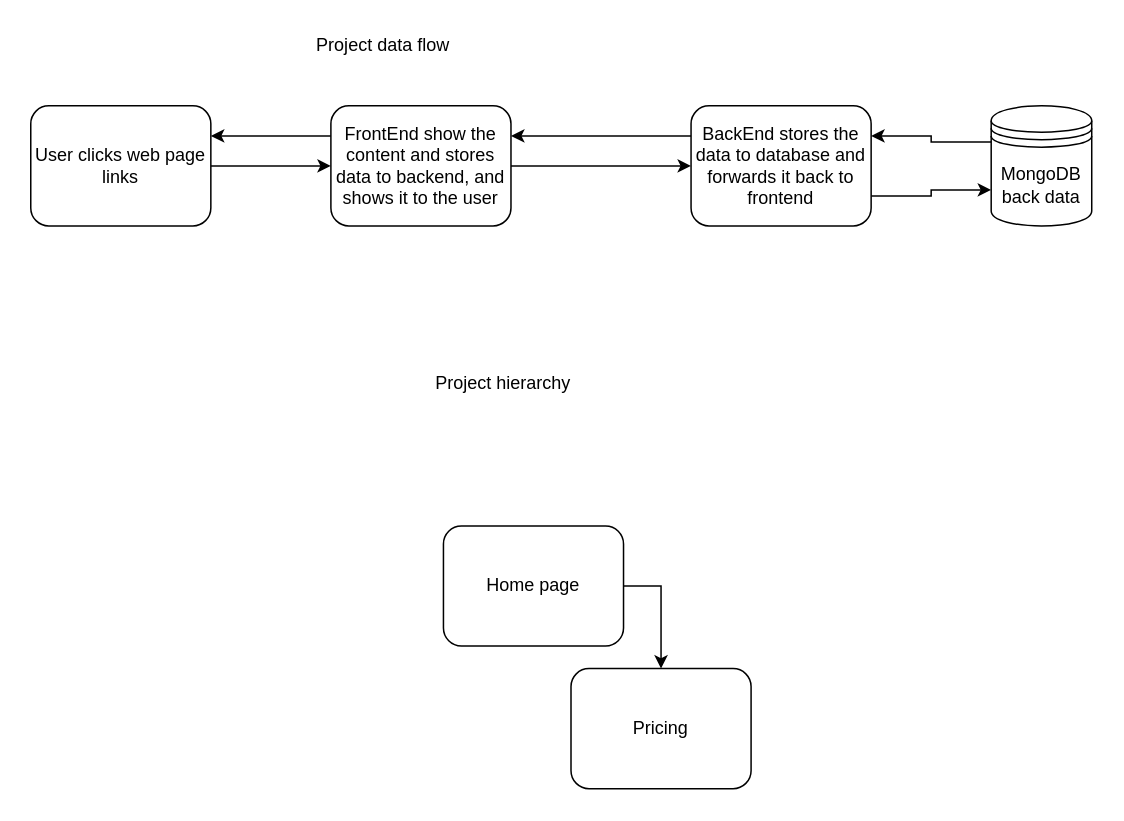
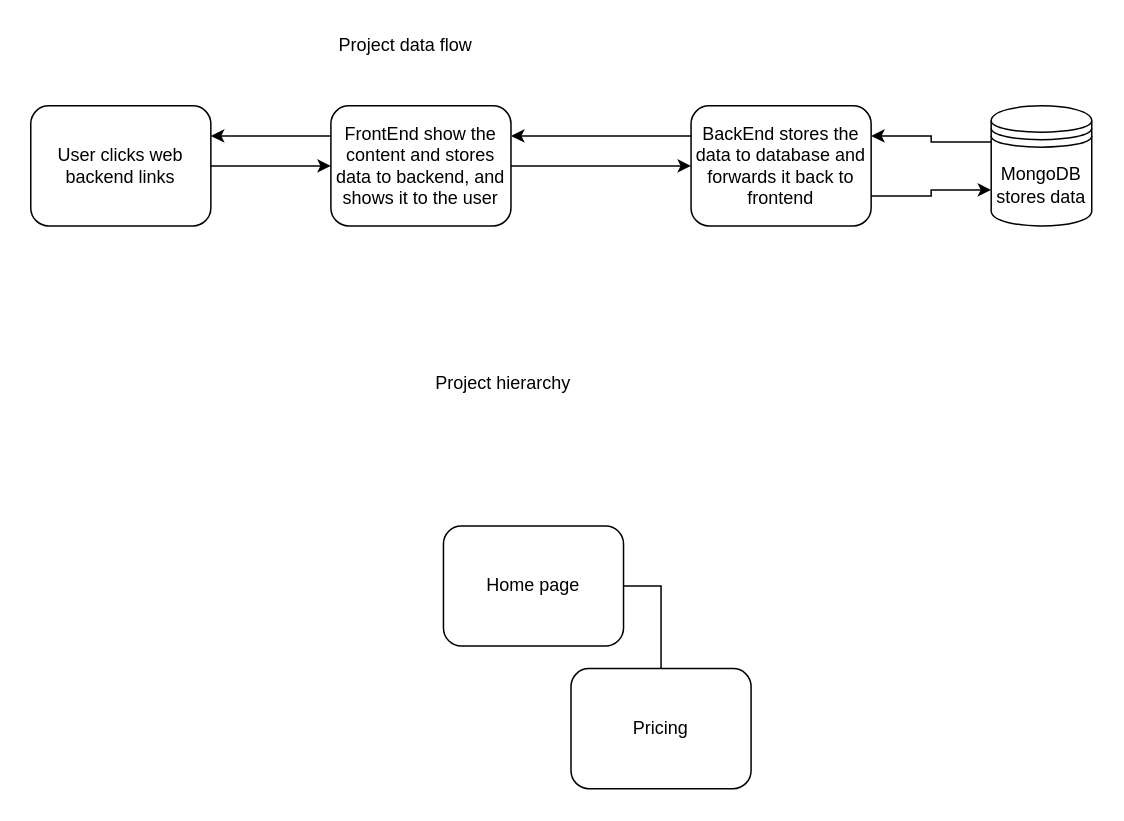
- <mxCell id="12" value="Project data flow" style="text;html=1;strokeColor=none;fillColor=none;align=center;verticalAlign=middle;whiteSpace=wrap;rounded=0;" vertex="1" parent="1"><mxGeometry x="95" y="20" width="320" height="20" as="geometry" /></mxCell>
+ <mxCell id="12" value="Project data flow" style="text;html=1;strokeColor=none;fillColor=none;align=center;verticalAlign=middle;whiteSpace=wrap;rounded=0;" vertex="1" parent="1"><mxGeometry x="110" y="20" width="320" height="20" as="geometry" /></mxCell>
- <mxCell id="11" value="User clicks web page links" style="shape=ext;rounded=1;html=1;whiteSpace=wrap;" vertex="1" parent="1"><mxGeometry x="20" y="70" width="120" height="80" as="geometry" /></mxCell>
+ <mxCell id="11" value="User clicks web backend links" style="shape=ext;rounded=1;html=1;whiteSpace=wrap;" vertex="1" parent="1"><mxGeometry x="20" y="70" width="120" height="80" as="geometry" /></mxCell>
- <mxCell id="9" value="&lt;div&gt;MongoDB&lt;/div&gt;back data" style="shape=datastore;whiteSpace=wrap;html=1;" vertex="1" parent="1"><mxGeometry x="660" y="70" width="67" height="80" as="geometry" /></mxCell>
+ <mxCell id="9" value="&lt;div&gt;MongoDB&lt;/div&gt;stores data" style="shape=datastore;whiteSpace=wrap;html=1;" vertex="1" parent="1"><mxGeometry x="660" y="70" width="67" height="80" as="geometry" /></mxCell>
- <mxCell id="14" style="edgeStyle=orthogonalEdgeStyle;rounded=0;orthogonalLoop=1;jettySize=auto;html=1;exitX=1;exitY=0.5;exitDx=0;exitDy=0;" edge="1" parent="1" source="15" target="16"><mxGeometry relative="1" as="geometry" /></mxCell>
+ <mxCell id="14" style="edgeStyle=orthogonalEdgeStyle;rounded=0;orthogonalLoop=1;jettySize=auto;html=1;exitX=1;exitY=0.5;exitDx=0;exitDy=0;endArrow=none;" edge="1" parent="1" source="15" target="16"><mxGeometry relative="1" as="geometry" /></mxCell>
